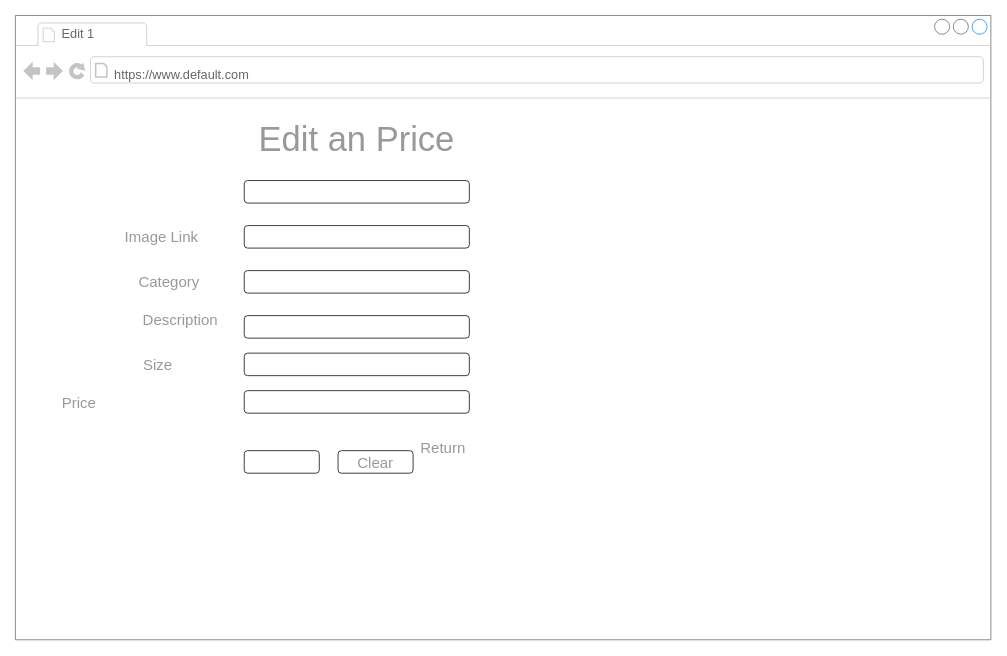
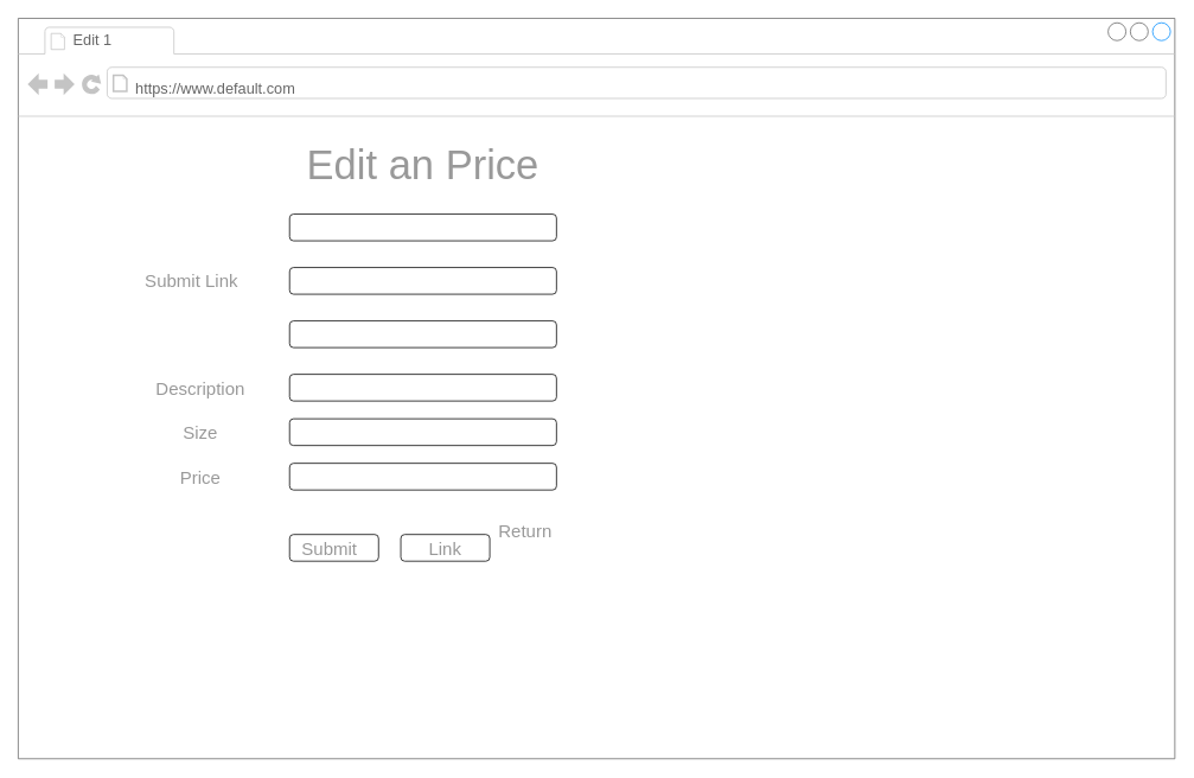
- <mxCell id="15" value="Image Link" style="text;html=1;strokeColor=none;fillColor=none;align=center;verticalAlign=middle;whiteSpace=wrap;rounded=0;fontSize=20;fontColor=#999999;" parent="2" vertex="1"><mxGeometry x="120" y="280" width="150" height="30" as="geometry" /></mxCell>
+ <mxCell id="15" value="Submit Link" style="text;html=1;strokeColor=none;fillColor=none;align=center;verticalAlign=middle;whiteSpace=wrap;rounded=0;fontSize=20;fontColor=#999999;" parent="2" vertex="1"><mxGeometry x="120" y="280" width="150" height="30" as="geometry" /></mxCell>
- <mxCell id="12" value="Category" style="text;html=1;strokeColor=none;fillColor=none;align=center;verticalAlign=middle;whiteSpace=wrap;rounded=0;fontSize=20;fontColor=#999999;" parent="2" vertex="1"><mxGeometry x="130" y="340" width="150" height="30" as="geometry" /></mxCell>
- <mxCell id="13" value="Description" style="text;html=1;strokeColor=none;fillColor=none;align=center;verticalAlign=middle;whiteSpace=wrap;rounded=0;fontSize=20;fontColor=#999999;" parent="2" vertex="1"><mxGeometry x="145" y="390" width="150" height="30" as="geometry" /></mxCell>
+ <mxCell id="13" value="Description" style="text;html=1;strokeColor=none;fillColor=none;align=center;verticalAlign=middle;whiteSpace=wrap;rounded=0;fontSize=20;fontColor=#999999;" parent="2" vertex="1"><mxGeometry x="130" y="400" width="150" height="30" as="geometry" /></mxCell>
- <mxCell id="14" value="Size" style="text;html=1;strokeColor=none;fillColor=none;align=center;verticalAlign=middle;whiteSpace=wrap;rounded=0;fontSize=20;fontColor=#999999;" parent="2" vertex="1"><mxGeometry x="115" y="450" width="150" height="30" as="geometry" /></mxCell>
+ <mxCell id="14" value="Size" style="text;html=1;strokeColor=none;fillColor=none;align=center;verticalAlign=middle;whiteSpace=wrap;rounded=0;fontSize=20;fontColor=#999999;" parent="2" vertex="1"><mxGeometry x="130" y="450" width="150" height="30" as="geometry" /></mxCell>
- <mxCell id="16" value="Price" style="text;html=1;strokeColor=none;fillColor=none;align=center;verticalAlign=middle;whiteSpace=wrap;rounded=0;fontSize=20;fontColor=#999999;" parent="2" vertex="1"><mxGeometry x="10" y="500" width="150" height="30" as="geometry" /></mxCell>
+ <mxCell id="16" value="Price" style="text;html=1;strokeColor=none;fillColor=none;align=center;verticalAlign=middle;whiteSpace=wrap;rounded=0;fontSize=20;fontColor=#999999;" parent="2" vertex="1"><mxGeometry x="130" y="500" width="150" height="30" as="geometry" /></mxCell>
+ <mxCell id="19" value="Submit" style="text;html=1;strokeColor=none;fillColor=none;align=center;verticalAlign=middle;whiteSpace=wrap;rounded=0;fontSize=20;fontColor=#999999;" parent="2" vertex="1"><mxGeometry x="320" y="580" width="60" height="30" as="geometry" /></mxCell>
- <mxCell id="20" value="Clear" style="text;html=1;strokeColor=none;fillColor=none;align=center;verticalAlign=middle;whiteSpace=wrap;rounded=0;fontSize=20;fontColor=#999999;" parent="2" vertex="1"><mxGeometry x="450" y="580" width="60" height="30" as="geometry" /></mxCell>
+ <mxCell id="20" value="Link" style="text;html=1;strokeColor=none;fillColor=none;align=center;verticalAlign=middle;whiteSpace=wrap;rounded=0;fontSize=20;fontColor=#999999;" parent="2" vertex="1"><mxGeometry x="450" y="580" width="60" height="30" as="geometry" /></mxCell>
